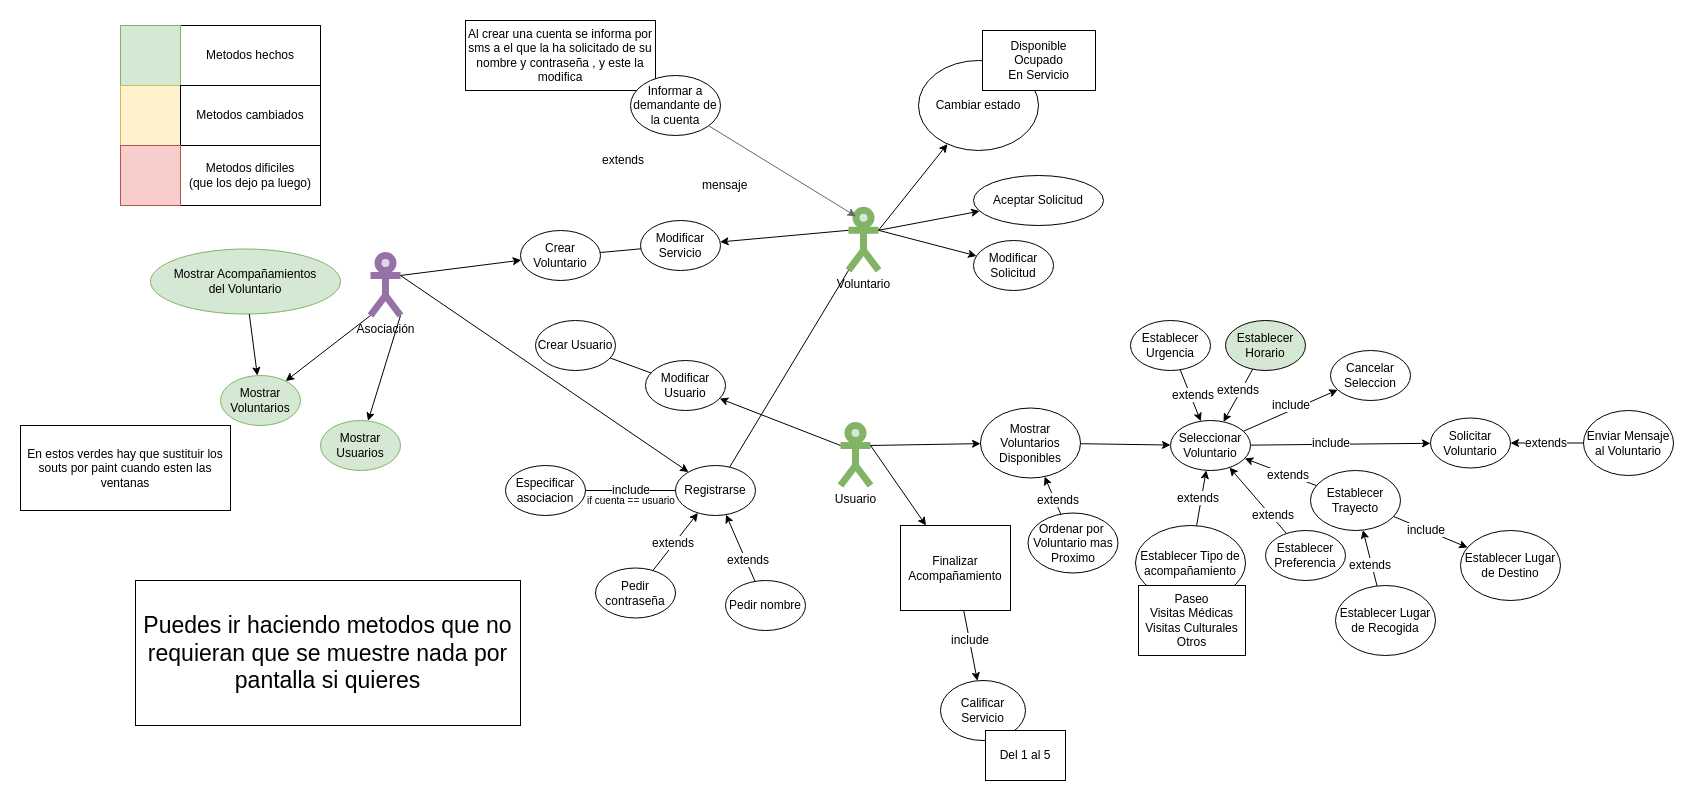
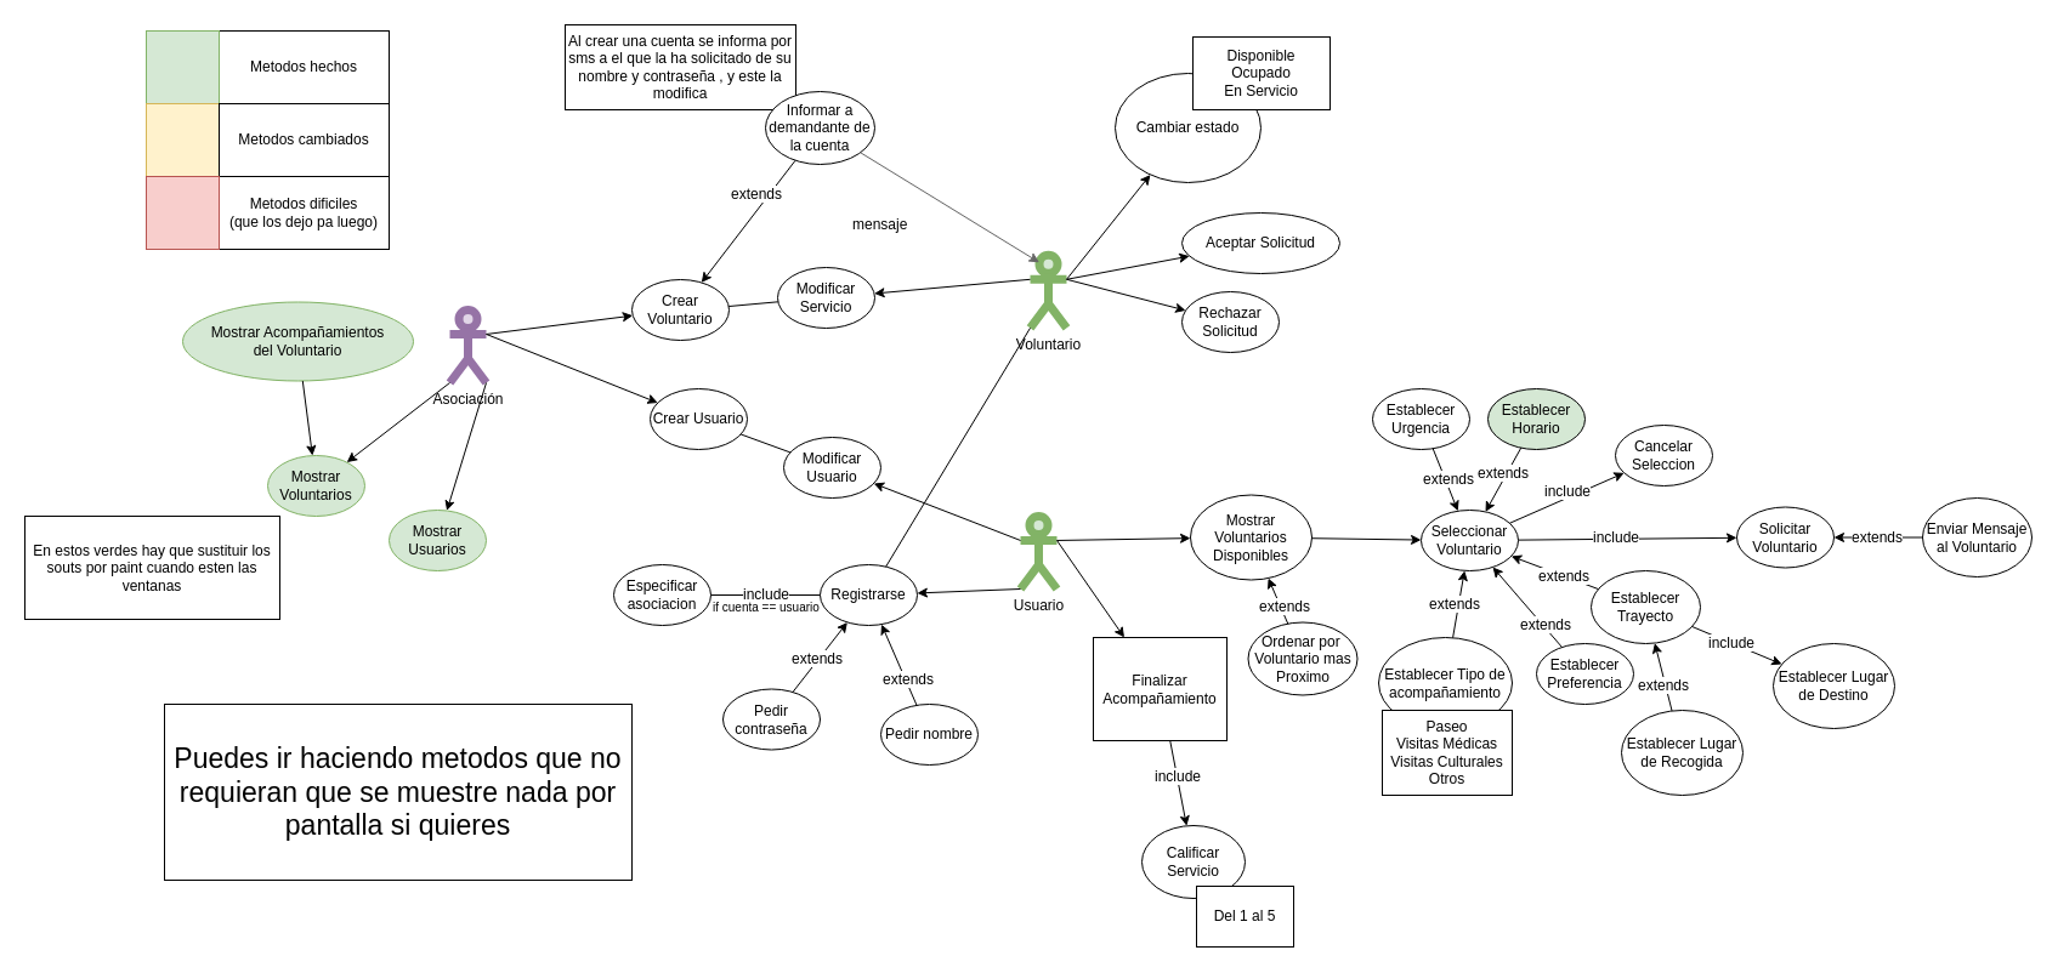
+ <mxCell id="24" value="" style="endArrow=classic;html=1;" parent="1" source="27" target="5" edge="1"><mxGeometry width="50" height="50" relative="1" as="geometry"><mxPoint x="606.777" y="137.43" as="sourcePoint" /><mxPoint x="535" y="100" as="targetPoint" /></mxGeometry></mxCell>
- <mxCell id="51" value="Modificar Solicitud" style="ellipse;whiteSpace=wrap;html=1;" parent="1" vertex="1"><mxGeometry x="973" y="240" width="80" height="50" as="geometry" /></mxCell>
+ <mxCell id="51" value="Rechazar Solicitud" style="ellipse;whiteSpace=wrap;html=1;" parent="1" vertex="1"><mxGeometry x="973" y="240" width="80" height="50" as="geometry" /></mxCell>
- <mxCell id="6" value="" style="endArrow=classic;html=1;exitX=1;exitY=0.333;exitDx=0;exitDy=0;exitPerimeter=0;" parent="1" source="4" target="11" edge="1"><mxGeometry width="50" height="50" relative="1" as="geometry"><mxPoint x="510" y="380" as="sourcePoint" /><mxPoint x="560" y="330" as="targetPoint" /></mxGeometry></mxCell>
+ <mxCell id="6" value="" style="endArrow=classic;html=1;exitX=1;exitY=0.333;exitDx=0;exitDy=0;exitPerimeter=0;" parent="1" source="4" target="86" edge="1"><mxGeometry width="50" height="50" relative="1" as="geometry"><mxPoint x="510" y="380" as="sourcePoint" /><mxPoint x="560" y="330" as="targetPoint" /></mxGeometry></mxCell>
+ <mxCell id="13" value="" style="endArrow=classic;html=1;exitX=0;exitY=1;exitDx=0;exitDy=0;exitPerimeter=0;" parent="1" source="2" target="11" edge="1"><mxGeometry width="50" height="50" relative="1" as="geometry"><mxPoint x="710" y="520" as="sourcePoint" /><mxPoint x="760" y="470" as="targetPoint" /></mxGeometry></mxCell>
